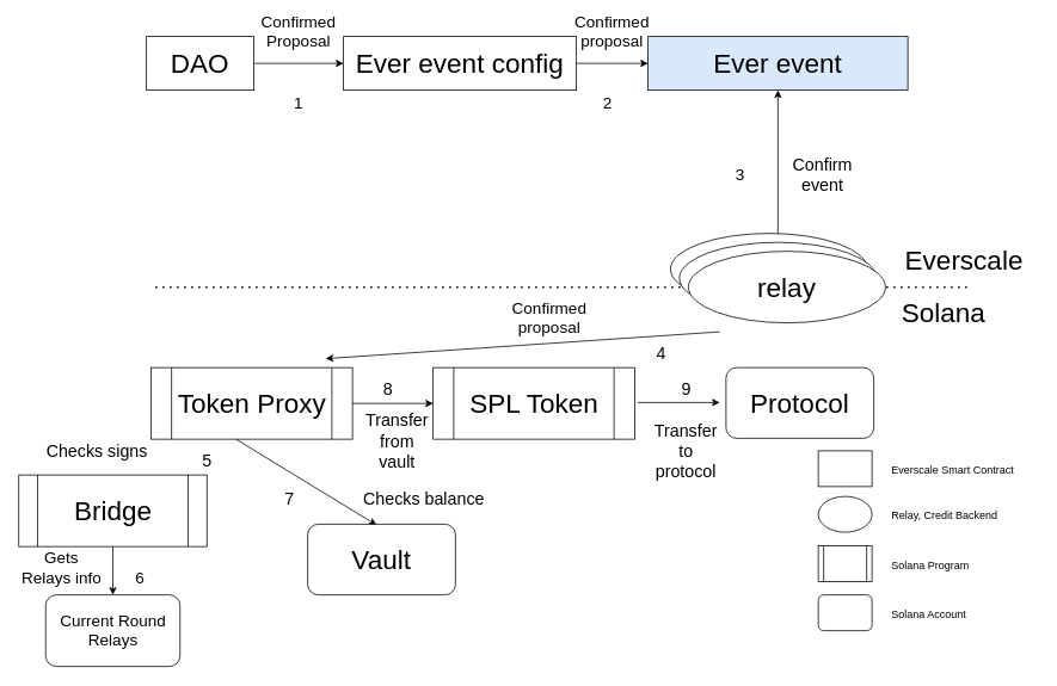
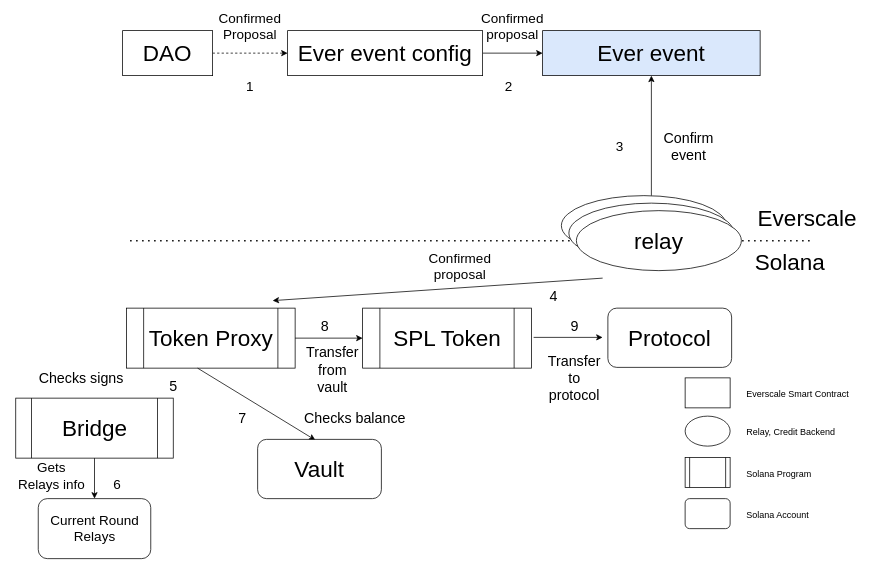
- <mxCell id="32" style="edgeStyle=orthogonalEdgeStyle;rounded=0;orthogonalLoop=1;jettySize=auto;html=1;entryX=0;entryY=0.5;entryDx=0;entryDy=0;fontSize=30;" parent="1" source="33" target="36" edge="1"><mxGeometry relative="1" as="geometry" /></mxCell>
+ <mxCell id="32" style="edgeStyle=orthogonalEdgeStyle;rounded=0;orthogonalLoop=1;jettySize=auto;html=1;entryX=0;entryY=0.5;entryDx=0;entryDy=0;fontSize=30;dashed=1;" parent="1" source="33" target="36" edge="1"><mxGeometry relative="1" as="geometry" /></mxCell>
